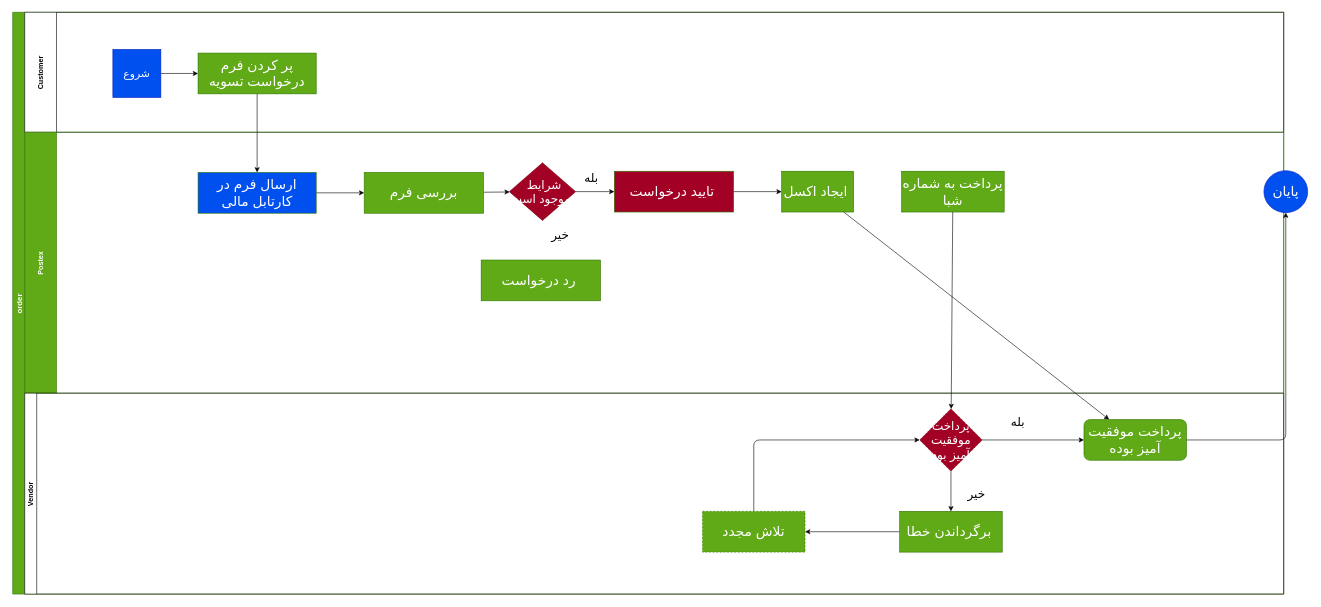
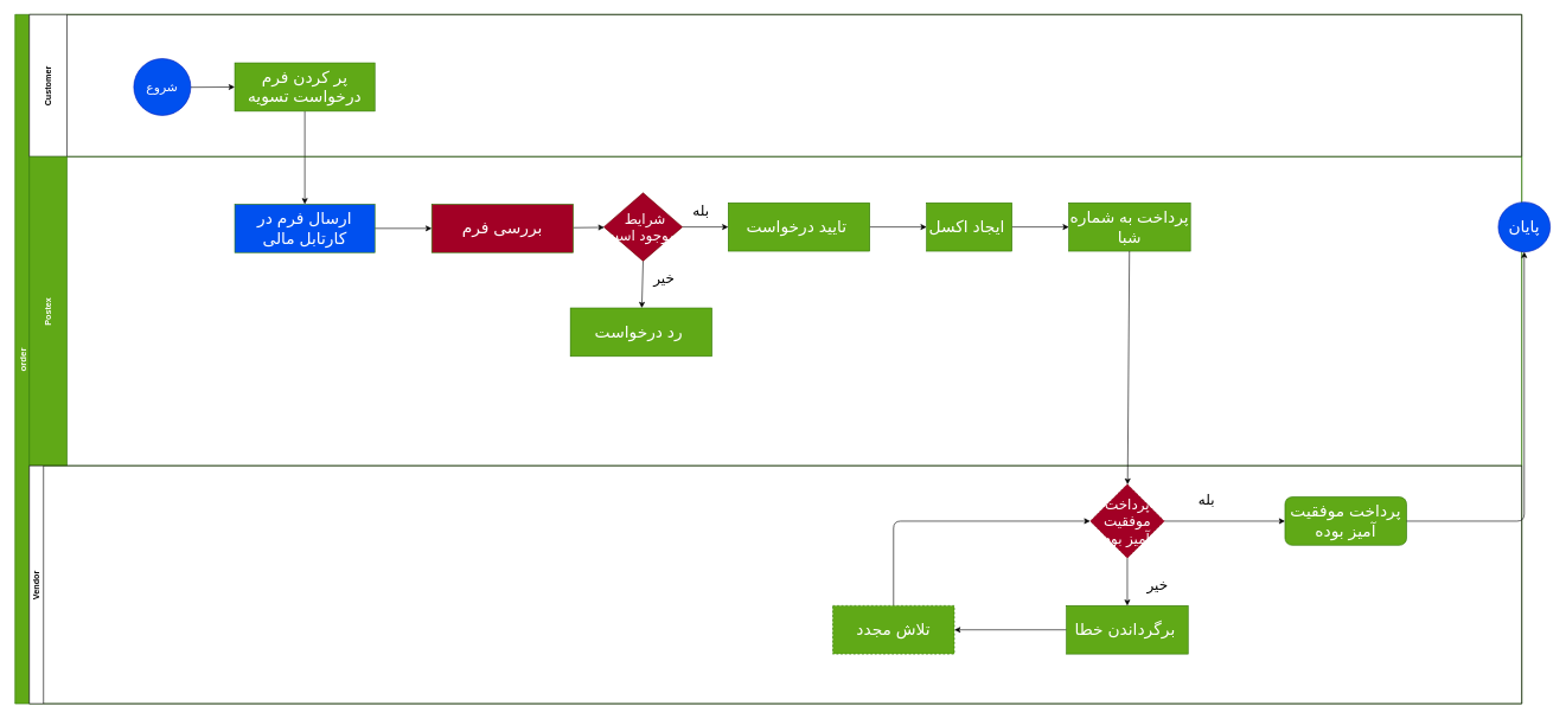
- <mxCell id="6" value="&lt;font style=&quot;font-size: 18px&quot;&gt;شروع&lt;/font&gt;" style="whiteSpace=wrap;html=1;aspect=fixed;fontSize=13;fillColor=#0050ef;strokeColor=#001DBC;fontColor=#ffffff;rounded=0;" parent="4" vertex="1"><mxGeometry x="147" y="62" width="80" height="80" as="geometry" /></mxCell>
+ <mxCell id="6" value="&lt;font style=&quot;font-size: 18px&quot;&gt;شروع&lt;/font&gt;" style="ellipse;whiteSpace=wrap;html=1;aspect=fixed;fontSize=13;fillColor=#0050ef;strokeColor=#001DBC;fontColor=#ffffff;" parent="4" vertex="1"><mxGeometry x="147" y="62" width="80" height="80" as="geometry" /></mxCell>
- <mxCell id="17" value="&lt;font style=&quot;font-size: 23px&quot;&gt;تایید درخواست&amp;nbsp;&lt;/font&gt;" style="whiteSpace=wrap;html=1;fontSize=13;fillColor=#a20025;strokeColor=#2D7600;fontColor=#ffffff;" vertex="1" parent="8"><mxGeometry x="983" y="65" width="199" height="68" as="geometry" /></mxCell>
+ <mxCell id="17" value="&lt;font style=&quot;font-size: 23px&quot;&gt;تایید درخواست&amp;nbsp;&lt;/font&gt;" style="whiteSpace=wrap;html=1;fontSize=13;fillColor=#60a917;strokeColor=#2D7600;fontColor=#ffffff;" vertex="1" parent="8"><mxGeometry x="983" y="65" width="199" height="68" as="geometry" /></mxCell>
- <mxCell id="12" value="&lt;font style=&quot;font-size: 23px&quot;&gt;بررسی فرم&lt;/font&gt;" style="whiteSpace=wrap;html=1;fontSize=13;fillColor=#60a917;strokeColor=#2D7600;fontColor=#ffffff;" vertex="1" parent="8"><mxGeometry x="566" y="67" width="199" height="68" as="geometry" /></mxCell>
+ <mxCell id="12" value="&lt;font style=&quot;font-size: 23px&quot;&gt;بررسی فرم&lt;/font&gt;" style="whiteSpace=wrap;html=1;fontSize=13;fillColor=#a20025;strokeColor=#2D7600;fontColor=#ffffff;" vertex="1" parent="8"><mxGeometry x="566" y="67" width="199" height="68" as="geometry" /></mxCell>
+ <mxCell id="14" style="edgeStyle=none;html=1;exitX=0.5;exitY=1;exitDx=0;exitDy=0;fontSize=20;" edge="1" parent="8" source="15" target="18"><mxGeometry relative="1" as="geometry" /></mxCell>
- <mxCell id="21" value="" style="edgeStyle=none;html=1;fontSize=20;" edge="1" parent="8" source="22" target="28"><mxGeometry relative="1" as="geometry" /></mxCell>
+ <mxCell id="21" value="" style="edgeStyle=none;html=1;fontSize=20;" edge="1" parent="8" source="22" target="23"><mxGeometry relative="1" as="geometry" /></mxCell>
